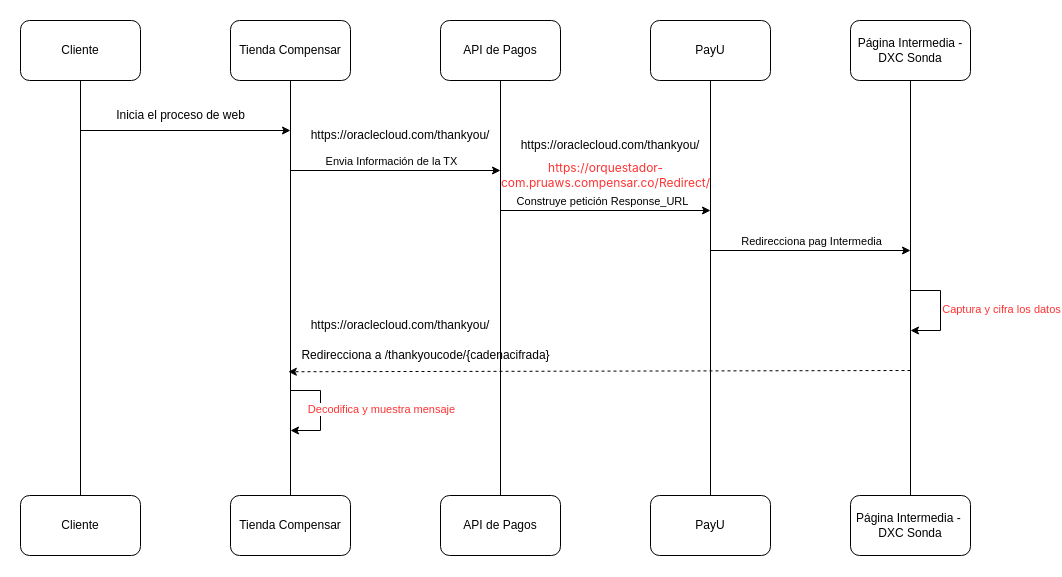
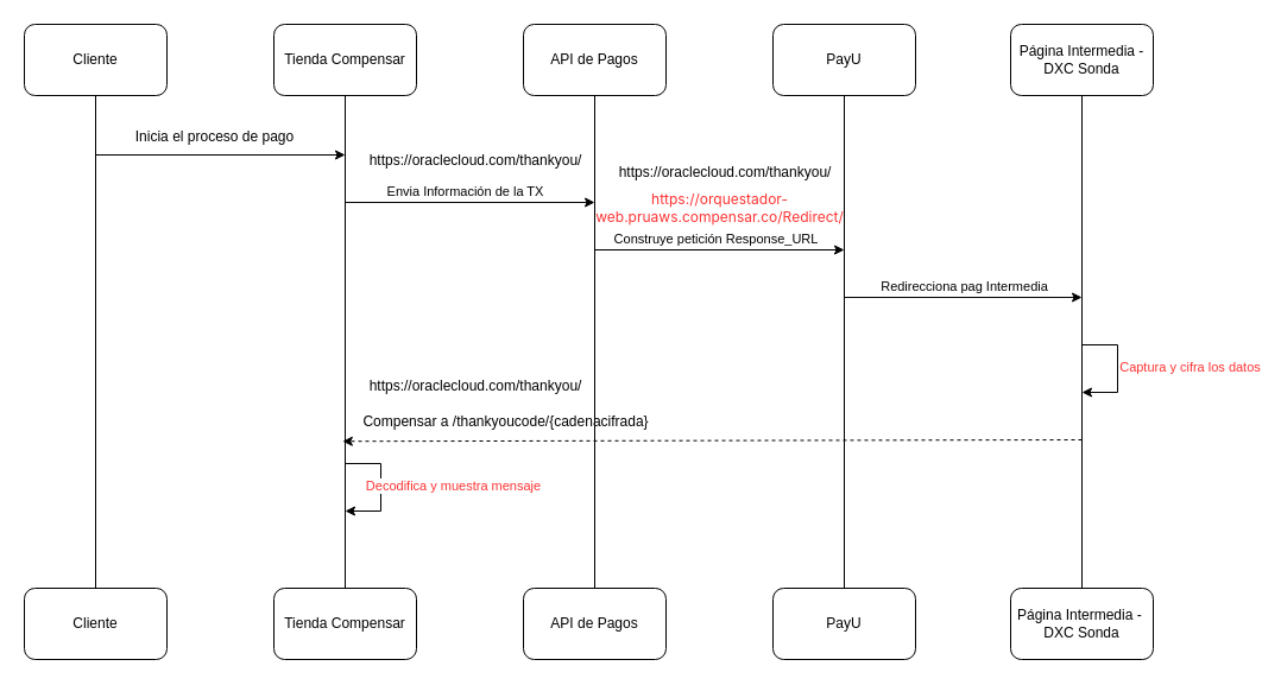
- <mxCell id="18" value="Inicia el proceso de web" style="text;html=1;align=center;verticalAlign=middle;resizable=0;points=[];autosize=1;strokeColor=none;fillColor=none;" parent="1" vertex="1"><mxGeometry x="100" y="100" width="160" height="30" as="geometry" /></mxCell>
+ <mxCell id="18" value="Inicia el proceso de pago" style="text;html=1;align=center;verticalAlign=middle;resizable=0;points=[];autosize=1;strokeColor=none;fillColor=none;" parent="1" vertex="1"><mxGeometry x="100" y="100" width="160" height="30" as="geometry" /></mxCell>
- <mxCell id="32" value="&lt;span style=&quot;font-family: Inter, system-ui, -apple-system, BlinkMacSystemFont, &amp;quot;Segoe UI&amp;quot;, Roboto, Oxygen, Ubuntu, Cantarell, &amp;quot;Fira Sans&amp;quot;, &amp;quot;Droid Sans&amp;quot;, Helvetica, Arial, sans-serif; text-align: left; white-space: pre-wrap; background-color: rgb(255, 255, 255);&quot;&gt;https://orquestador-com.pruaws.compensar.co/Redirect/&lt;/span&gt;" style="text;html=1;align=center;verticalAlign=middle;resizable=0;points=[];autosize=1;strokeColor=none;fillColor=none;fontColor=#FF3333;" parent="1" vertex="1"><mxGeometry x="430" y="160" width="350" height="30" as="geometry" /></mxCell>
+ <mxCell id="32" value="&lt;span style=&quot;font-family: Inter, system-ui, -apple-system, BlinkMacSystemFont, &amp;quot;Segoe UI&amp;quot;, Roboto, Oxygen, Ubuntu, Cantarell, &amp;quot;Fira Sans&amp;quot;, &amp;quot;Droid Sans&amp;quot;, Helvetica, Arial, sans-serif; text-align: left; white-space: pre-wrap; background-color: rgb(255, 255, 255);&quot;&gt;https://orquestador-web.pruaws.compensar.co/Redirect/&lt;/span&gt;" style="text;html=1;align=center;verticalAlign=middle;resizable=0;points=[];autosize=1;strokeColor=none;fillColor=none;fontColor=#FF3333;" parent="1" vertex="1"><mxGeometry x="430" y="160" width="350" height="30" as="geometry" /></mxCell>
- <mxCell id="28" value="Redirecciona a /thankyoucode/{cadenacifrada}" style="text;html=1;align=center;verticalAlign=middle;resizable=0;points=[];autosize=1;strokeColor=none;fillColor=none;" parent="1" vertex="1"><mxGeometry x="290" y="340" width="270" height="30" as="geometry" /></mxCell>
+ <mxCell id="28" value="Compensar a /thankyoucode/{cadenacifrada}" style="text;html=1;align=center;verticalAlign=middle;resizable=0;points=[];autosize=1;strokeColor=none;fillColor=none;" parent="1" vertex="1"><mxGeometry x="290" y="340" width="270" height="30" as="geometry" /></mxCell>
